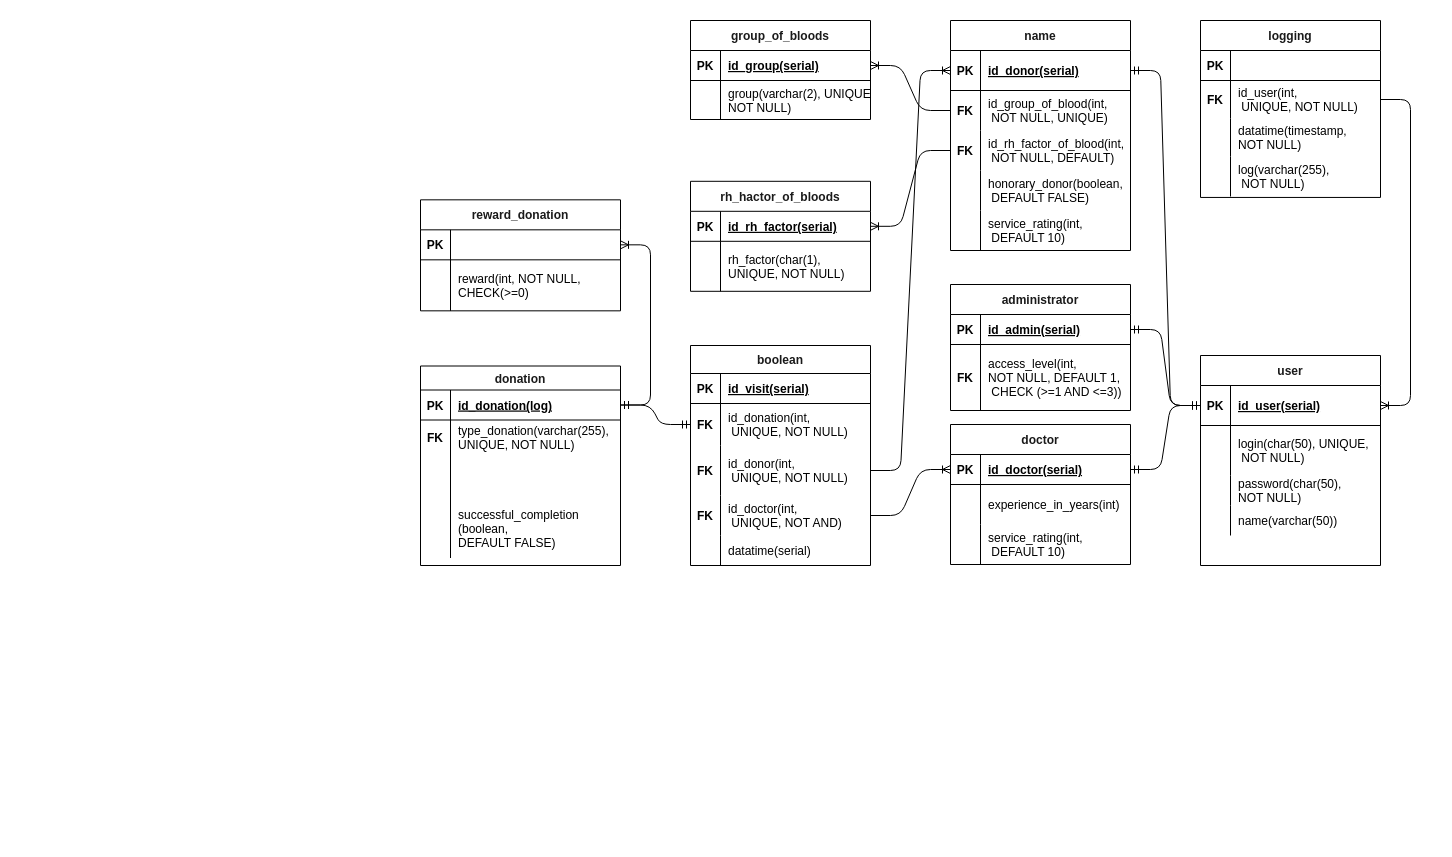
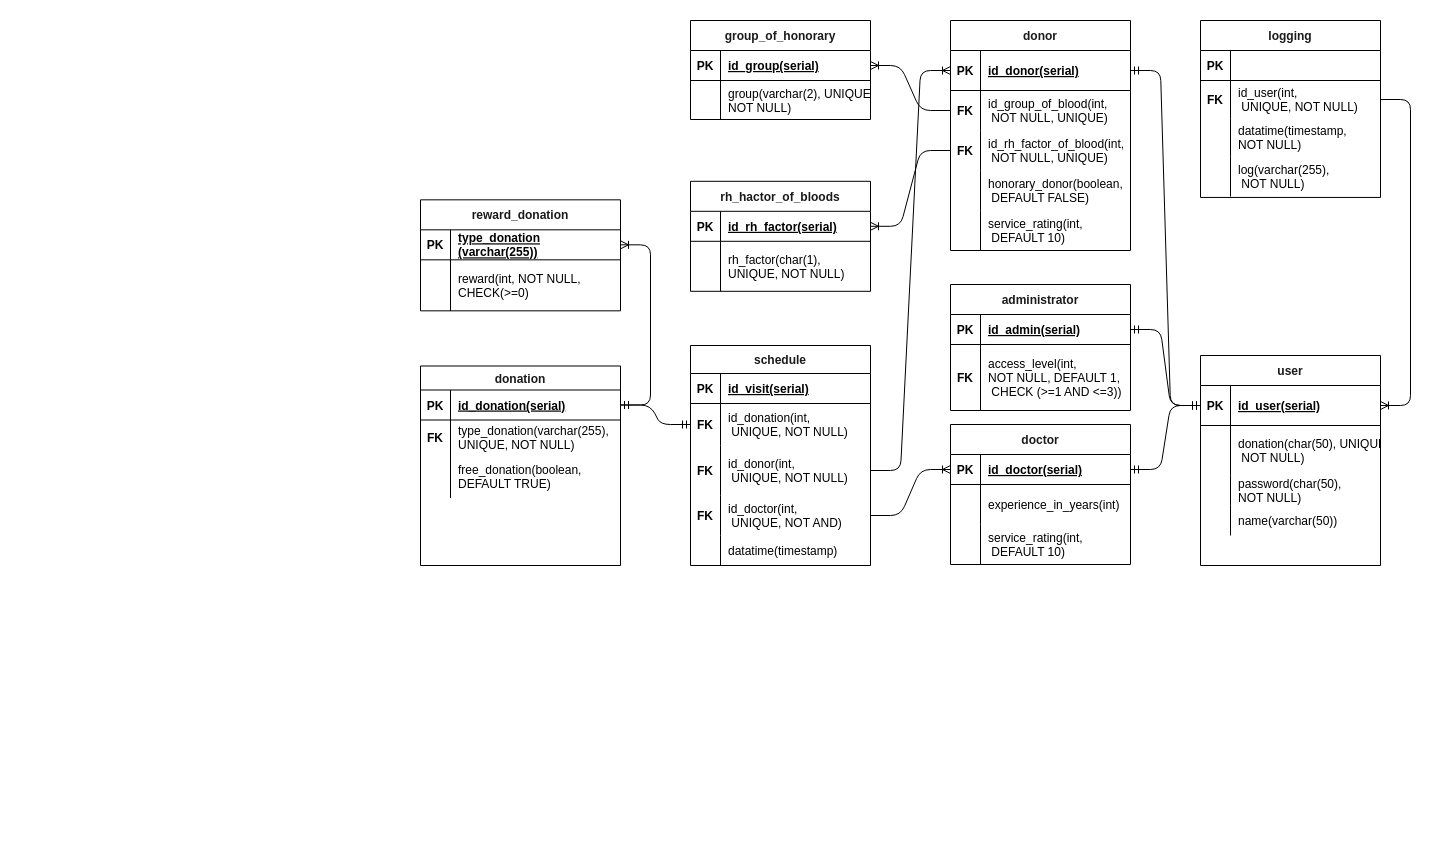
- <mxCell id="80" value="group_of_bloods" style="shape=table;startSize=30;container=1;collapsible=1;childLayout=tableLayout;fixedRows=1;rowLines=0;fontStyle=1;align=center;resizeLast=1;labelBackgroundColor=#FFFFFF;fontColor=#1A1A1A;" parent="38" vertex="1"><mxGeometry x="270" width="180" height="99" as="geometry" /></mxCell>
+ <mxCell id="80" value="group_of_honorary" style="shape=table;startSize=30;container=1;collapsible=1;childLayout=tableLayout;fixedRows=1;rowLines=0;fontStyle=1;align=center;resizeLast=1;labelBackgroundColor=#FFFFFF;fontColor=#1A1A1A;" parent="38" vertex="1"><mxGeometry x="270" width="180" height="99" as="geometry" /></mxCell>
- <mxCell id="64" value="name" style="shape=table;startSize=30;container=1;collapsible=1;childLayout=tableLayout;fixedRows=1;rowLines=0;fontStyle=1;align=center;resizeLast=1;labelBackgroundColor=#FFFFFF;fontColor=#1A1A1A;" parent="38" vertex="1"><mxGeometry x="530" width="180" height="230" as="geometry" /></mxCell>
+ <mxCell id="64" value="donor" style="shape=table;startSize=30;container=1;collapsible=1;childLayout=tableLayout;fixedRows=1;rowLines=0;fontStyle=1;align=center;resizeLast=1;labelBackgroundColor=#FFFFFF;fontColor=#1A1A1A;" parent="38" vertex="1"><mxGeometry x="530" width="180" height="230" as="geometry" /></mxCell>
- <mxCell id="73" value="id_rh_factor_of_blood(int,&#10; NOT NULL, DEFAULT)" style="shape=partialRectangle;connectable=0;fillColor=none;top=0;left=0;bottom=0;right=0;align=left;spacingLeft=6;overflow=hidden;" vertex="1" parent="71"><mxGeometry x="30" width="150" height="40" as="geometry" /></mxCell>
+ <mxCell id="73" value="id_rh_factor_of_blood(int,&#10; NOT NULL, UNIQUE)" style="shape=partialRectangle;connectable=0;fillColor=none;top=0;left=0;bottom=0;right=0;align=left;spacingLeft=6;overflow=hidden;" vertex="1" parent="71"><mxGeometry x="30" width="150" height="40" as="geometry" /></mxCell>
+ <mxCell id="147" value="type_donation&#10;(varchar(255))" style="shape=partialRectangle;connectable=0;fillColor=none;top=0;left=0;bottom=0;right=0;align=left;spacingLeft=6;fontStyle=5;overflow=hidden;" parent="145" vertex="1"><mxGeometry x="30" width="170" height="30" as="geometry" /></mxCell>
- <mxCell id="109" value="boolean" style="shape=table;startSize=28;container=1;collapsible=1;childLayout=tableLayout;fixedRows=1;rowLines=0;fontStyle=1;align=center;resizeLast=1;labelBackgroundColor=#FFFFFF;fontColor=#1A1A1A;" parent="38" vertex="1"><mxGeometry x="270" y="325" width="180" height="220" as="geometry" /></mxCell>
+ <mxCell id="109" value="schedule" style="shape=table;startSize=28;container=1;collapsible=1;childLayout=tableLayout;fixedRows=1;rowLines=0;fontStyle=1;align=center;resizeLast=1;labelBackgroundColor=#FFFFFF;fontColor=#1A1A1A;" parent="38" vertex="1"><mxGeometry x="270" y="325" width="180" height="220" as="geometry" /></mxCell>
- <mxCell id="154" value="id_donation(log)" style="shape=partialRectangle;connectable=0;fillColor=none;top=0;left=0;bottom=0;right=0;align=left;spacingLeft=6;fontStyle=5;overflow=hidden;" parent="152" vertex="1"><mxGeometry x="30" width="170" height="30" as="geometry" /></mxCell>
+ <mxCell id="154" value="id_donation(serial)" style="shape=partialRectangle;connectable=0;fillColor=none;top=0;left=0;bottom=0;right=0;align=left;spacingLeft=6;fontStyle=5;overflow=hidden;" parent="152" vertex="1"><mxGeometry x="30" width="170" height="30" as="geometry" /></mxCell>
- <mxCell id="53" value="login(char(50), UNIQUE,&#10; NOT NULL)" style="shape=partialRectangle;connectable=0;fillColor=none;top=0;left=0;bottom=0;right=0;align=left;spacingLeft=6;overflow=hidden;" vertex="1" parent="51"><mxGeometry x="30" width="150" height="50" as="geometry" /></mxCell>
+ <mxCell id="53" value="donation(char(50), UNIQUE,&#10; NOT NULL)" style="shape=partialRectangle;connectable=0;fillColor=none;top=0;left=0;bottom=0;right=0;align=left;spacingLeft=6;overflow=hidden;" vertex="1" parent="51"><mxGeometry x="30" width="150" height="50" as="geometry" /></mxCell>
+ <mxCell id="160" value="free_donation(boolean, &#10;DEFAULT TRUE) " style="shape=partialRectangle;connectable=0;fillColor=none;top=0;left=0;bottom=0;right=0;align=left;spacingLeft=6;overflow=hidden;" parent="158" vertex="1"><mxGeometry x="30" width="170" height="44" as="geometry" /></mxCell>
- <mxCell id="163" value="successful_completion&#10;(boolean, &#10;DEFAULT FALSE)" style="shape=partialRectangle;connectable=0;fillColor=none;top=0;left=0;bottom=0;right=0;align=left;spacingLeft=6;overflow=hidden;" parent="161" vertex="1"><mxGeometry x="30" width="170" height="60" as="geometry" /></mxCell>
- <mxCell id="124" value="datatime(serial)" style="shape=partialRectangle;connectable=0;fillColor=none;top=0;left=0;bottom=0;right=0;align=left;spacingLeft=6;overflow=hidden;" parent="122" vertex="1"><mxGeometry x="30" width="150" height="30" as="geometry" /></mxCell>
+ <mxCell id="124" value="datatime(timestamp)" style="shape=partialRectangle;connectable=0;fillColor=none;top=0;left=0;bottom=0;right=0;align=left;spacingLeft=6;overflow=hidden;" parent="122" vertex="1"><mxGeometry x="30" width="150" height="30" as="geometry" /></mxCell>
